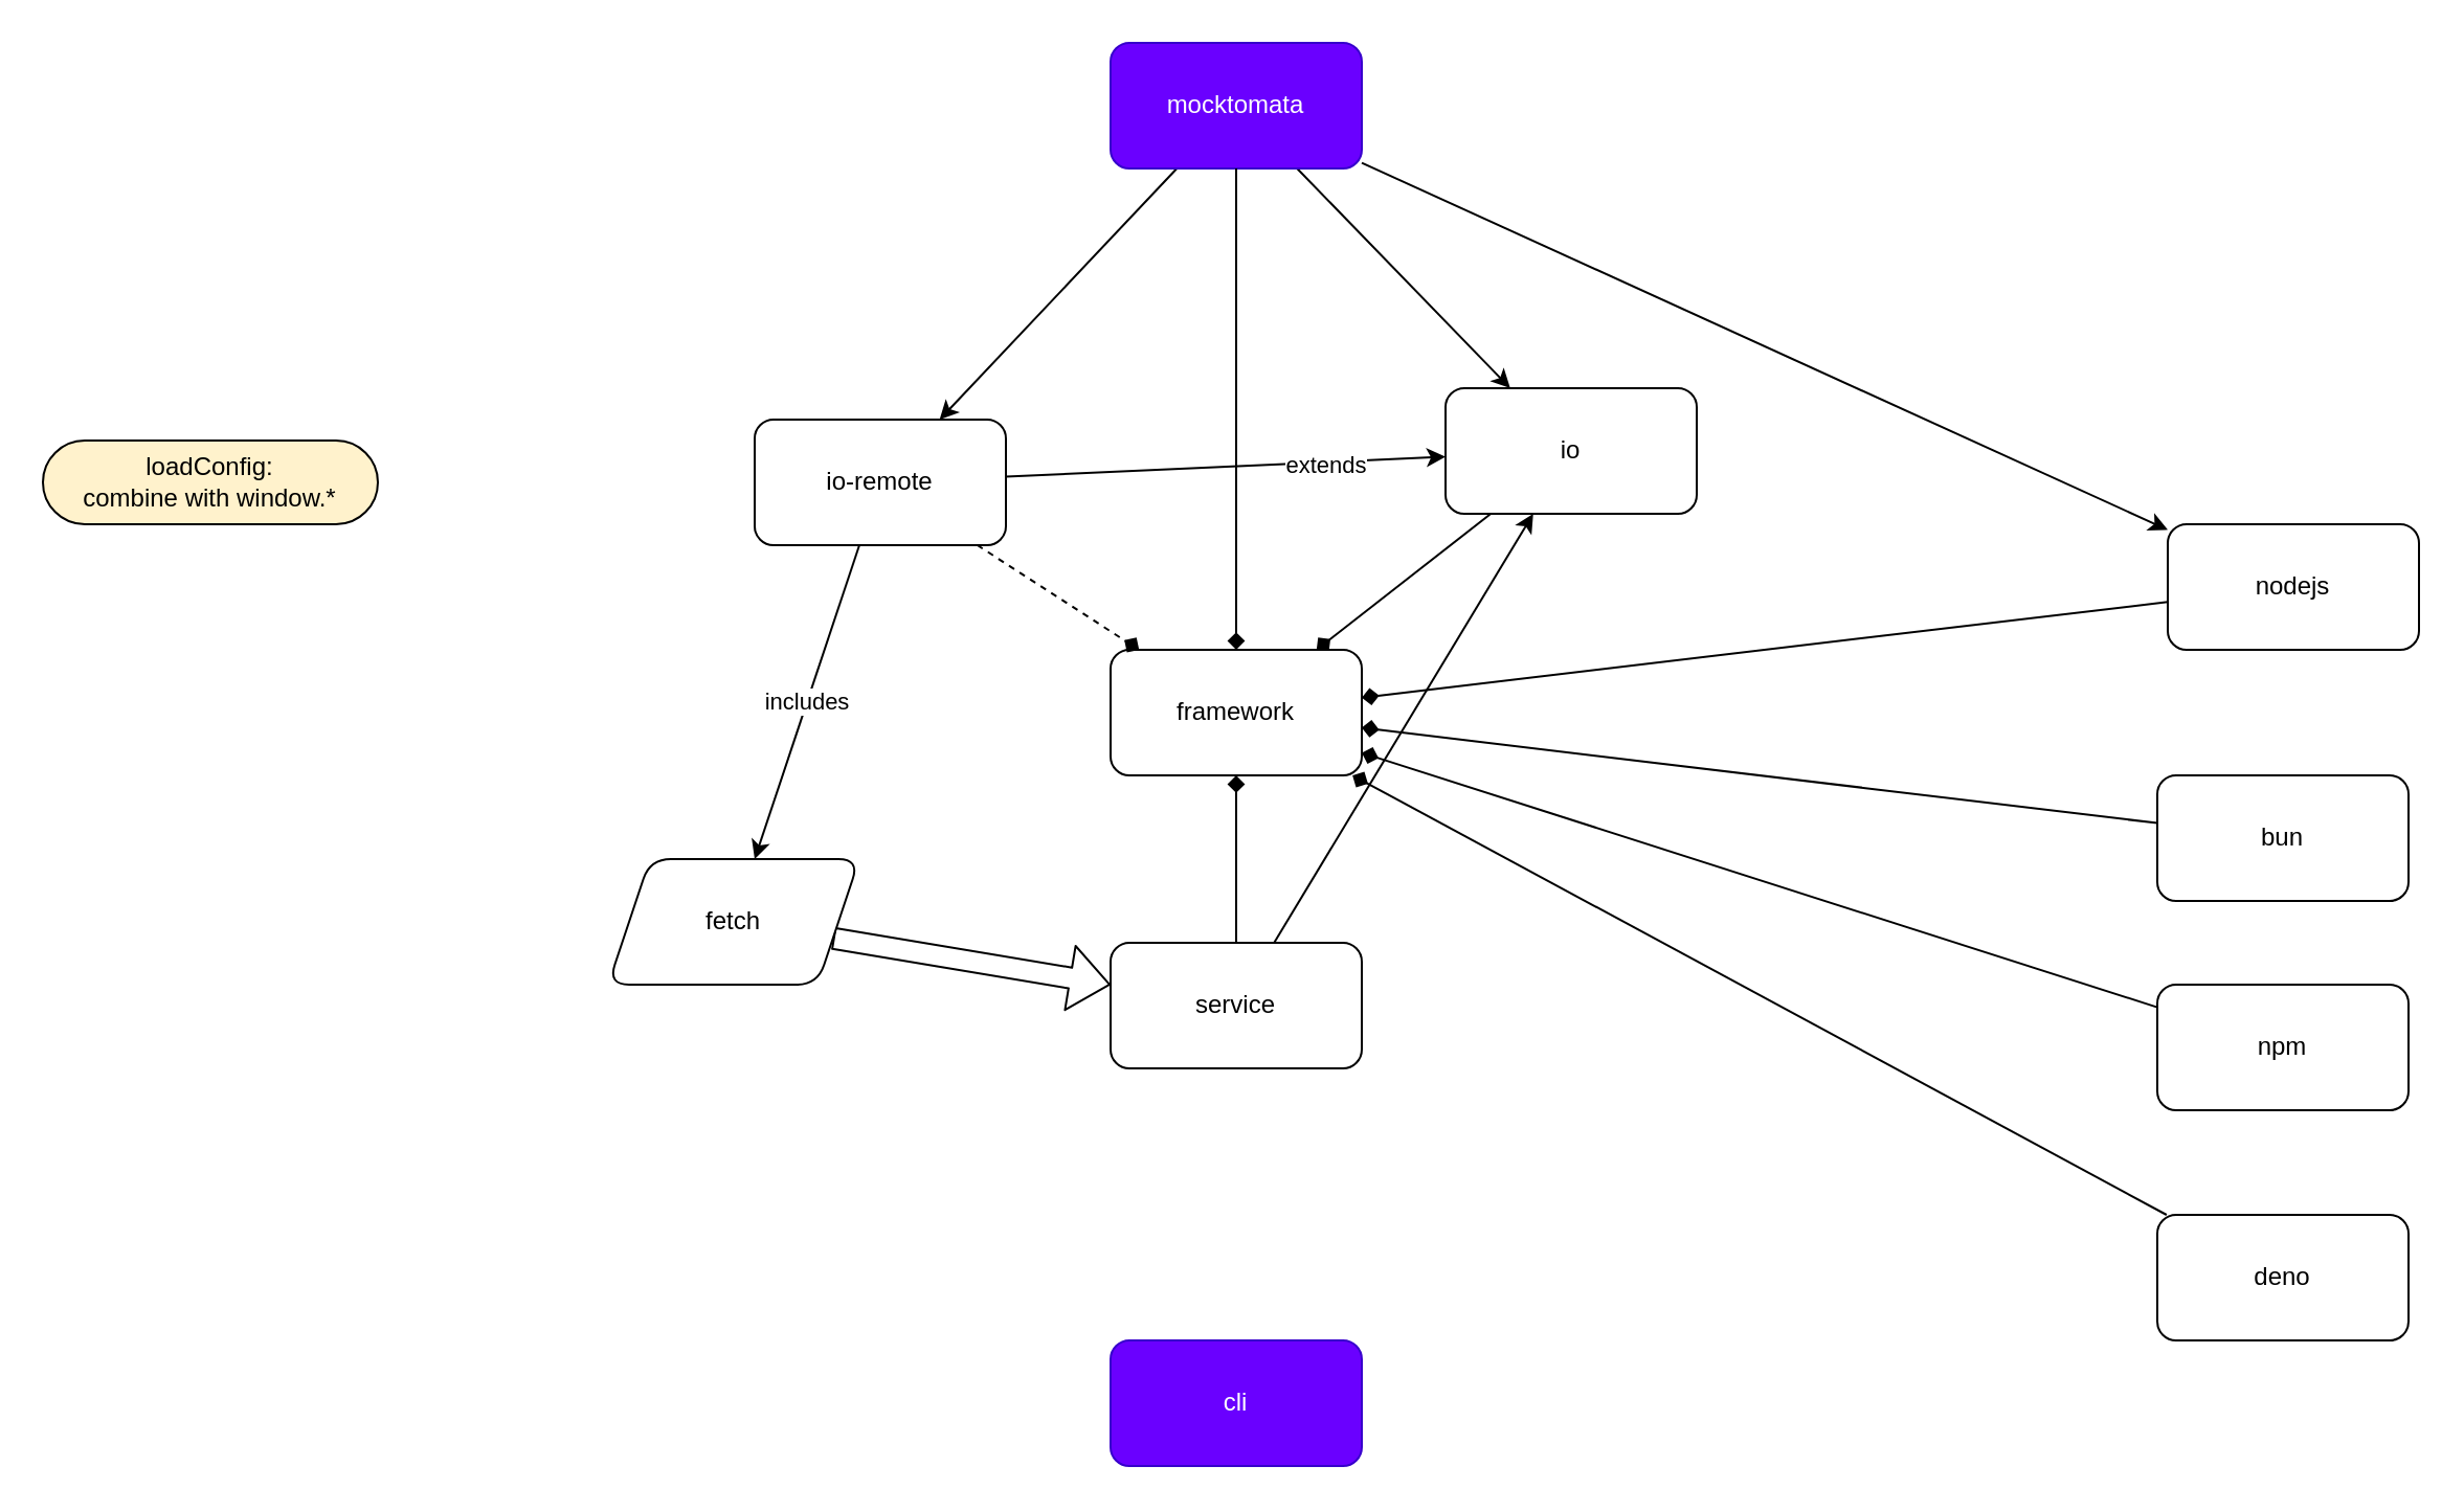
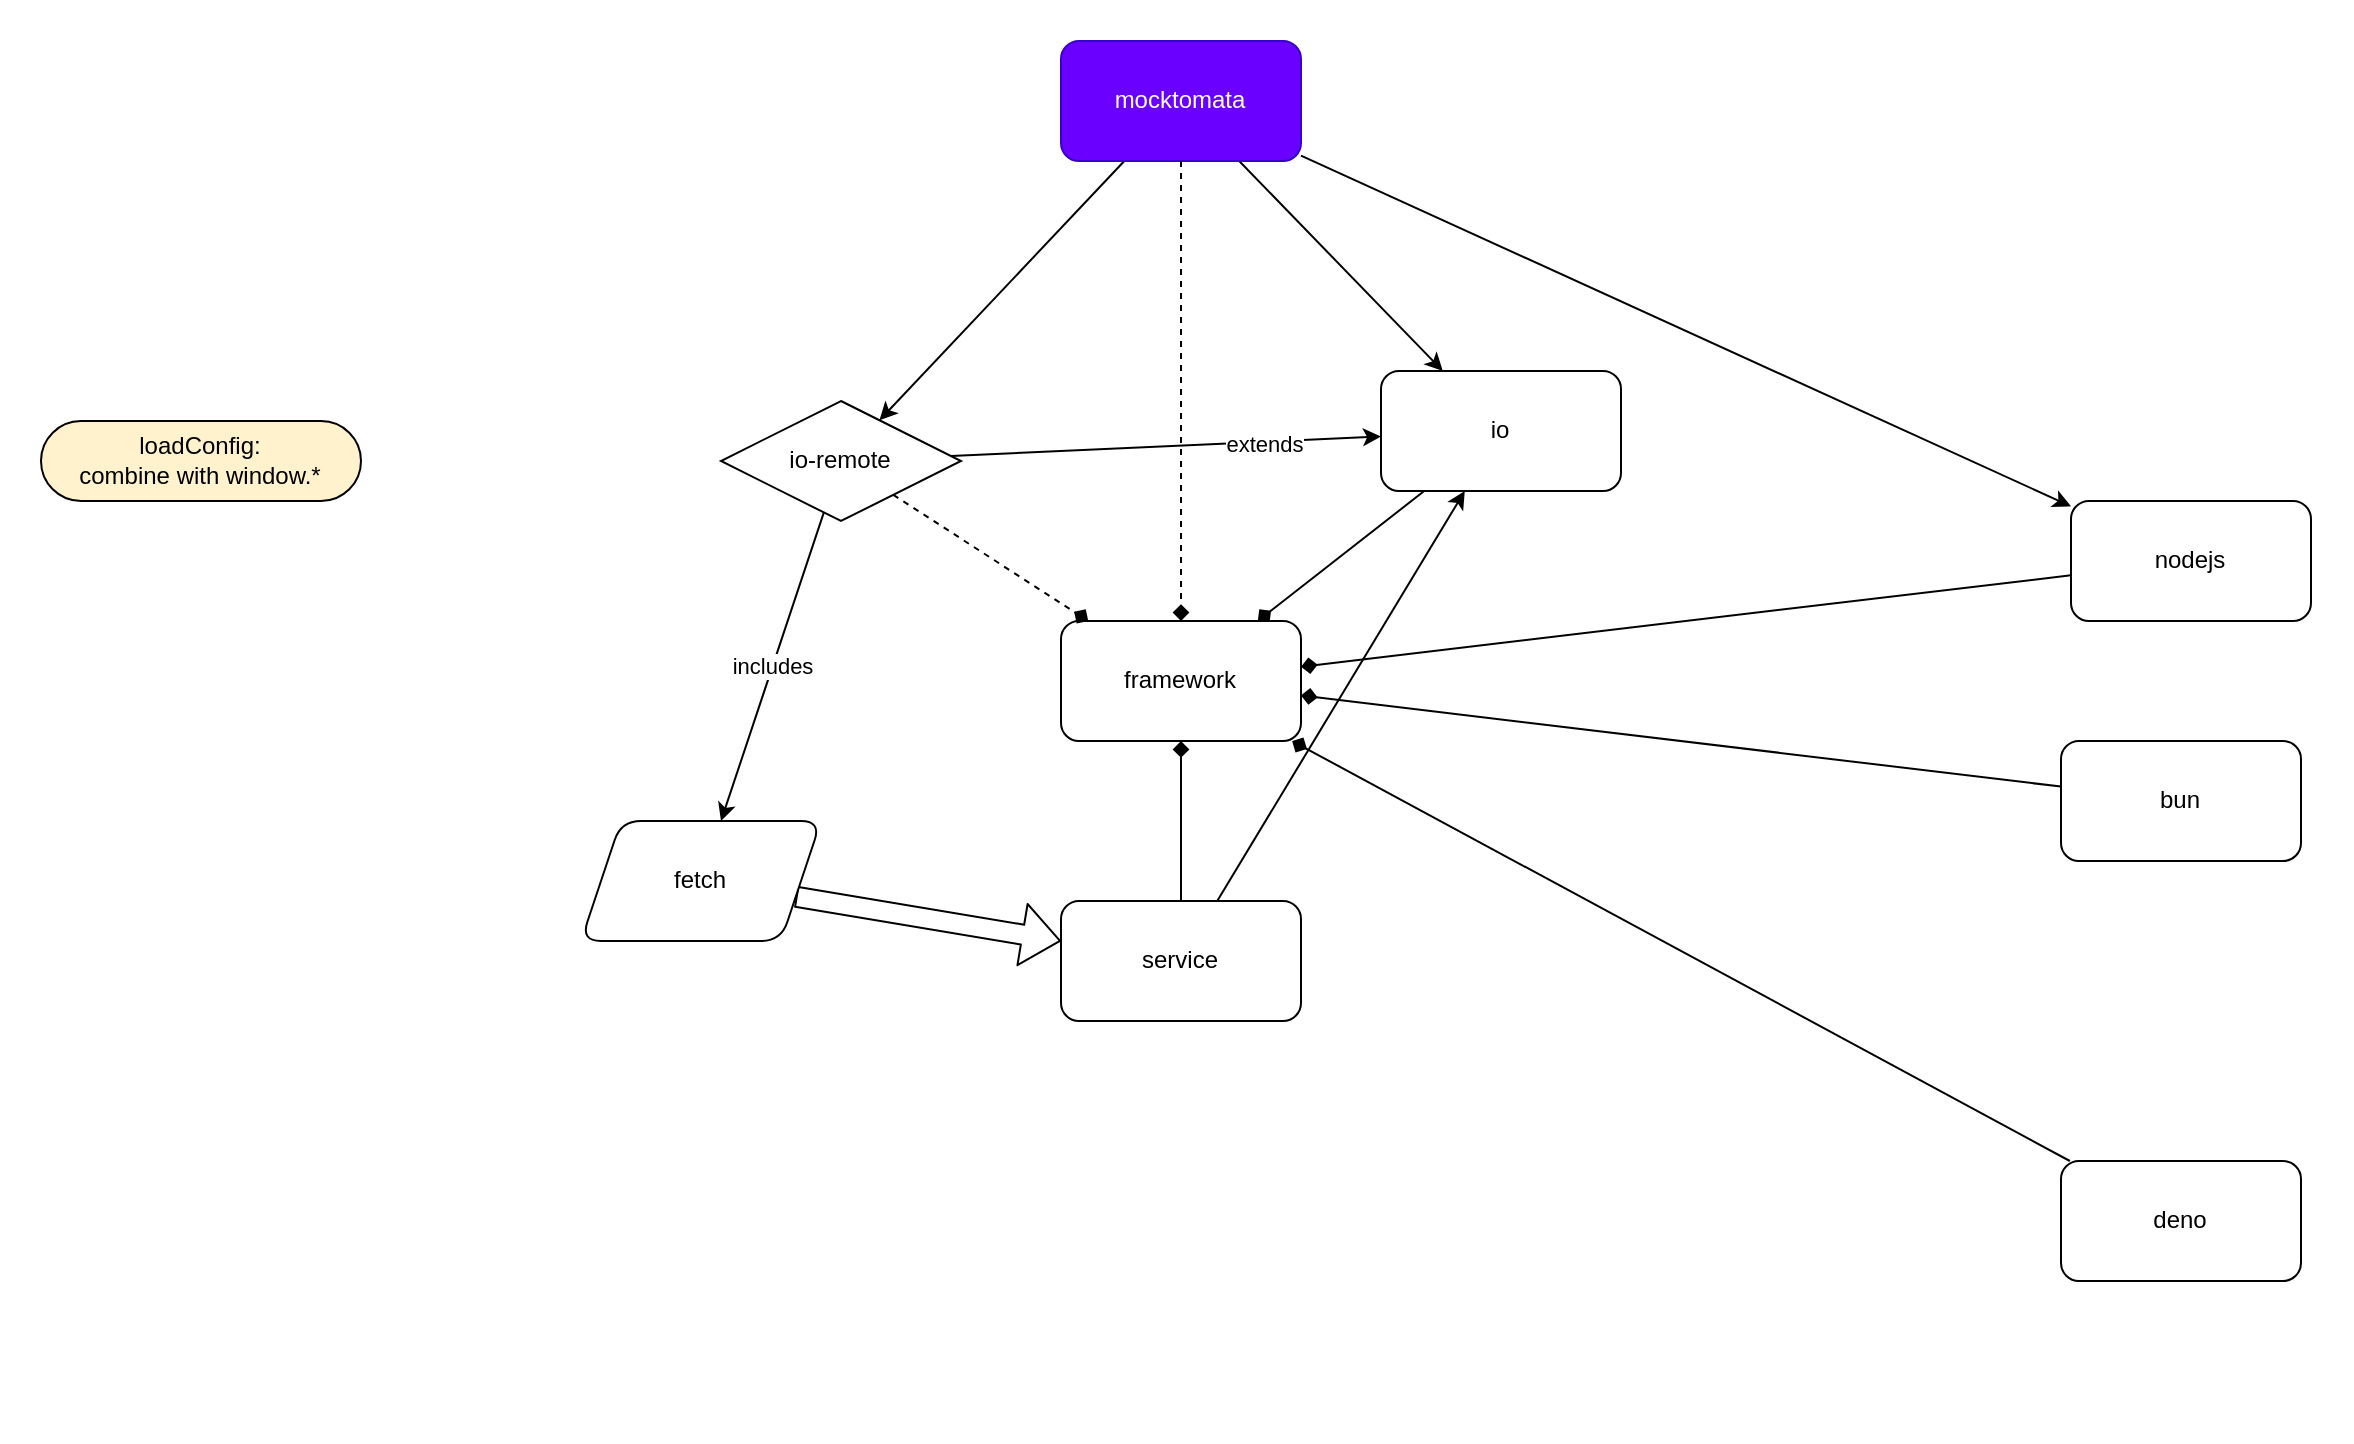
- <mxCell id="8" value="" style="endArrow=diamond;html=1;endFill=1;" parent="1" source="7" target="3" edge="1"><mxGeometry width="50" height="50" relative="1" as="geometry"><mxPoint x="1120" y="810" as="sourcePoint" /><mxPoint x="1040" y="680" as="targetPoint" /></mxGeometry></mxCell>
+ <mxCell id="8" value="" style="endArrow=diamond;html=1;endFill=1;dashed=1;" parent="1" source="7" target="3" edge="1"><mxGeometry width="50" height="50" relative="1" as="geometry"><mxPoint x="1120" y="810" as="sourcePoint" /><mxPoint x="1040" y="680" as="targetPoint" /></mxGeometry></mxCell>
- <mxCell id="16" value="io-remote" style="rounded=1;whiteSpace=wrap;html=1;" parent="1" vertex="1"><mxGeometry x="360" y="200" width="120" height="60" as="geometry" /></mxCell>
+ <mxCell id="16" value="io-remote" style="rhombus;whiteSpace=wrap;html=1;" parent="1" vertex="1"><mxGeometry x="360" y="200" width="120" height="60" as="geometry" /></mxCell>
- <mxCell id="21" style="edgeStyle=none;html=1;endArrow=diamond;endFill=1;" edge="1" parent="1" source="22" target="3"><mxGeometry relative="1" as="geometry" /></mxCell>
- <mxCell id="22" value="npm" style="rounded=1;whiteSpace=wrap;html=1;" parent="1" vertex="1"><mxGeometry x="1030" y="470" width="120" height="60" as="geometry" /></mxCell>
- <mxCell id="29" value="cli" style="rounded=1;whiteSpace=wrap;html=1;fillColor=#6a00ff;fontColor=#ffffff;strokeColor=#3700CC;" vertex="1" parent="1"><mxGeometry x="530" y="640" width="120" height="60" as="geometry" /></mxCell>
